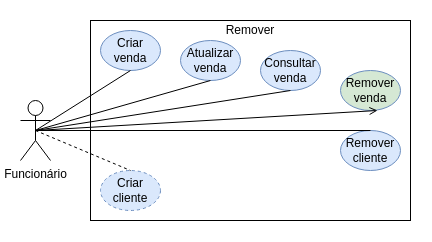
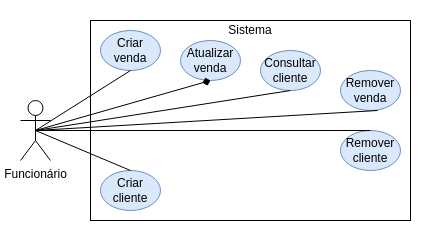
- <mxCell id="4" value="Remover" style="text;html=1;strokeColor=none;fillColor=none;align=center;verticalAlign=middle;whiteSpace=wrap;rounded=0;" vertex="1" parent="1"><mxGeometry x="220" width="60" height="20" as="geometry" y="20" /></mxCell>
+ <mxCell id="4" value="Sistema" style="text;html=1;strokeColor=none;fillColor=none;align=center;verticalAlign=middle;whiteSpace=wrap;rounded=0;" vertex="1" parent="1"><mxGeometry x="220" width="60" height="20" as="geometry" y="20" /></mxCell>
- <mxCell id="7" value="Consultar venda" style="ellipse;whiteSpace=wrap;html=1;fillColor=#dae8fc;strokeColor=#6c8ebf;" vertex="1" parent="1"><mxGeometry x="260" y="50" width="60" height="40" as="geometry" /></mxCell>
+ <mxCell id="7" value="Consultar cliente" style="ellipse;whiteSpace=wrap;html=1;fillColor=#dae8fc;strokeColor=#6c8ebf;" vertex="1" parent="1"><mxGeometry x="260" y="50" width="60" height="40" as="geometry" /></mxCell>
- <mxCell id="12" value="" style="endArrow=none;html=1;rounded=0;exitX=0.5;exitY=0.5;exitDx=0;exitDy=0;exitPerimeter=0;entryX=0.5;entryY=1;entryDx=0;entryDy=0;" edge="1" parent="1" source="2" target="6"><mxGeometry width="50" height="50" relative="1" as="geometry"><mxPoint x="45" y="150.98" as="sourcePoint" /><mxPoint x="140" y="80" as="targetPoint" /></mxGeometry></mxCell>
+ <mxCell id="12" value="" style="endArrow=diamond;html=1;rounded=0;exitX=0.5;exitY=0.5;exitDx=0;exitDy=0;exitPerimeter=0;entryX=0.5;entryY=1;entryDx=0;entryDy=0;" edge="1" parent="1" source="2" target="6"><mxGeometry width="50" height="50" relative="1" as="geometry"><mxPoint x="45" y="150.98" as="sourcePoint" /><mxPoint x="140" y="80" as="targetPoint" /></mxGeometry></mxCell>
- <mxCell id="8" value="Remover venda" style="ellipse;whiteSpace=wrap;html=1;fillColor=#d5e8d4;strokeColor=#6c8ebf;" vertex="1" parent="1"><mxGeometry x="340" y="70" width="60" height="40" as="geometry" /></mxCell>
+ <mxCell id="8" value="Remover venda" style="ellipse;whiteSpace=wrap;html=1;fillColor=#dae8fc;strokeColor=#6c8ebf;" vertex="1" parent="1"><mxGeometry x="340" y="70" width="60" height="40" as="geometry" /></mxCell>
- <mxCell id="14" value="" style="endArrow=open;html=1;rounded=0;exitX=0.5;exitY=0.5;exitDx=0;exitDy=0;exitPerimeter=0;entryX=0.617;entryY=1;entryDx=0;entryDy=0;entryPerimeter=0;" edge="1" parent="1" source="2" target="8"><mxGeometry width="50" height="50" relative="1" as="geometry"><mxPoint x="45" y="140" as="sourcePoint" /><mxPoint x="300" y="100" as="targetPoint" /></mxGeometry></mxCell>
+ <mxCell id="14" value="" style="endArrow=none;html=1;rounded=0;exitX=0.5;exitY=0.5;exitDx=0;exitDy=0;exitPerimeter=0;entryX=0.617;entryY=1;entryDx=0;entryDy=0;entryPerimeter=0;" edge="1" parent="1" source="2" target="8"><mxGeometry width="50" height="50" relative="1" as="geometry"><mxPoint x="45" y="140" as="sourcePoint" /><mxPoint x="300" y="100" as="targetPoint" /></mxGeometry></mxCell>
- <mxCell id="16" value="" style="endArrow=none;html=1;rounded=0;exitX=0.5;exitY=0.5;exitDx=0;exitDy=0;exitPerimeter=0;entryX=0.5;entryY=0;entryDx=0;entryDy=0;dashed=1;" edge="1" parent="1" source="2" target="9"><mxGeometry width="50" height="50" relative="1" as="geometry"><mxPoint x="45" y="140" as="sourcePoint" /><mxPoint x="220" y="170" as="targetPoint" /></mxGeometry></mxCell>
+ <mxCell id="16" value="" style="endArrow=none;html=1;rounded=0;exitX=0.5;exitY=0.5;exitDx=0;exitDy=0;exitPerimeter=0;entryX=0.5;entryY=0;entryDx=0;entryDy=0;" edge="1" parent="1" source="2" target="9"><mxGeometry width="50" height="50" relative="1" as="geometry"><mxPoint x="45" y="140" as="sourcePoint" /><mxPoint x="220" y="170" as="targetPoint" /></mxGeometry></mxCell>
- <mxCell id="9" value="Criar cliente" style="ellipse;whiteSpace=wrap;html=1;fillColor=#dae8fc;strokeColor=#6c8ebf;dashed=1;" vertex="1" parent="1"><mxGeometry x="100" y="170" width="60" height="40" as="geometry" /></mxCell>
+ <mxCell id="9" value="Criar cliente" style="ellipse;whiteSpace=wrap;html=1;fillColor=#dae8fc;strokeColor=#6c8ebf;" vertex="1" parent="1"><mxGeometry x="100" y="170" width="60" height="40" as="geometry" /></mxCell>
